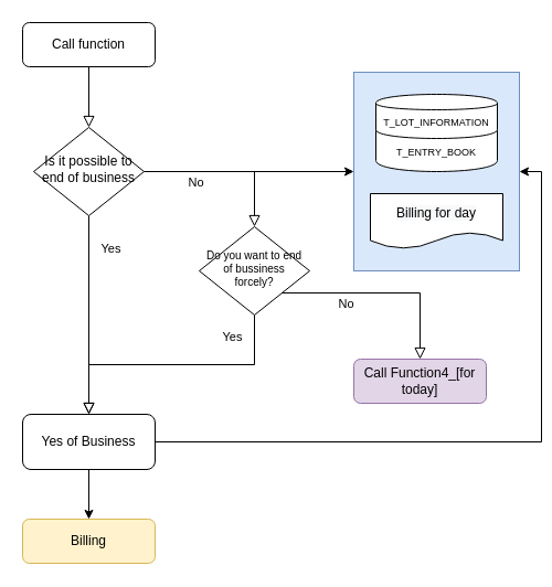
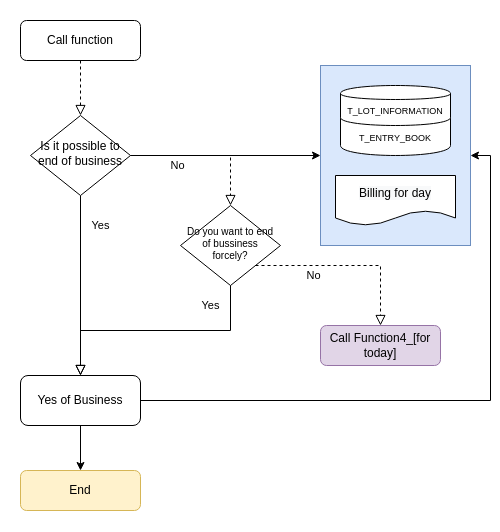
- <mxCell id="3" value="" style="rounded=0;html=1;jettySize=auto;orthogonalLoop=1;fontSize=11;endArrow=block;endFill=0;endSize=8;strokeWidth=1;shadow=0;labelBackgroundColor=none;edgeStyle=orthogonalEdgeStyle;" parent="1" source="4" target="8" edge="1"><mxGeometry relative="1" as="geometry" /></mxCell>
+ <mxCell id="3" value="" style="rounded=0;html=1;jettySize=auto;orthogonalLoop=1;fontSize=11;endArrow=block;endFill=0;endSize=8;strokeWidth=1;shadow=0;labelBackgroundColor=none;edgeStyle=orthogonalEdgeStyle;dashed=1;" parent="1" source="4" target="8" edge="1"><mxGeometry relative="1" as="geometry" /></mxCell>
- <mxCell id="6" value="No" style="edgeStyle=orthogonalEdgeStyle;rounded=0;html=1;jettySize=auto;orthogonalLoop=1;fontSize=11;endArrow=block;endFill=0;endSize=8;strokeWidth=1;shadow=0;labelBackgroundColor=none;" parent="1" source="8" target="15" edge="1"><mxGeometry x="-0.375" y="-10" relative="1" as="geometry"><mxPoint as="offset" /><mxPoint x="230" y="210" as="targetPoint" /></mxGeometry></mxCell>
+ <mxCell id="6" value="No" style="edgeStyle=orthogonalEdgeStyle;rounded=0;html=1;jettySize=auto;orthogonalLoop=1;fontSize=11;endArrow=block;endFill=0;endSize=8;strokeWidth=1;shadow=0;labelBackgroundColor=none;dashed=1;" parent="1" source="8" target="15" edge="1"><mxGeometry x="-0.375" y="-10" relative="1" as="geometry"><mxPoint as="offset" /><mxPoint x="230" y="210" as="targetPoint" /></mxGeometry></mxCell>
- <mxCell id="17" value="No" style="edgeStyle=orthogonalEdgeStyle;rounded=0;html=1;jettySize=auto;orthogonalLoop=1;fontSize=11;endArrow=block;endFill=0;endSize=8;strokeWidth=1;shadow=0;labelBackgroundColor=none;entryX=0.5;entryY=0;entryDx=0;entryDy=0;exitX=1;exitY=1;exitDx=0;exitDy=0;" edge="1" parent="1" source="15" target="18"><mxGeometry x="-0.375" y="-10" relative="1" as="geometry"><mxPoint as="offset" /><mxPoint x="380" y="375" as="targetPoint" /><mxPoint x="280" y="285" as="sourcePoint" /><Array as="points"><mxPoint x="380" y="265" /></Array></mxGeometry></mxCell>
+ <mxCell id="17" value="No" style="edgeStyle=orthogonalEdgeStyle;rounded=0;html=1;jettySize=auto;orthogonalLoop=1;fontSize=11;endArrow=block;endFill=0;endSize=8;strokeWidth=1;shadow=0;labelBackgroundColor=none;entryX=0.5;entryY=0;entryDx=0;entryDy=0;exitX=1;exitY=1;exitDx=0;exitDy=0;dashed=1;" edge="1" parent="1" source="15" target="18"><mxGeometry x="-0.375" y="-10" relative="1" as="geometry"><mxPoint as="offset" /><mxPoint x="380" y="375" as="targetPoint" /><mxPoint x="280" y="285" as="sourcePoint" /><Array as="points"><mxPoint x="380" y="265" /></Array></mxGeometry></mxCell>
- <mxCell id="9" value="Billing" style="rounded=1;whiteSpace=wrap;html=1;fontSize=12;glass=0;strokeWidth=1;shadow=0;fillColor=#fff2cc;strokeColor=#d6b656;" parent="1" vertex="1"><mxGeometry x="20" y="470" width="120" height="40" as="geometry" /></mxCell>
+ <mxCell id="9" value="End" style="rounded=1;whiteSpace=wrap;html=1;fontSize=12;glass=0;strokeWidth=1;shadow=0;fillColor=#fff2cc;strokeColor=#d6b656;" parent="1" vertex="1"><mxGeometry x="20" y="470" width="120" height="40" as="geometry" /></mxCell>
